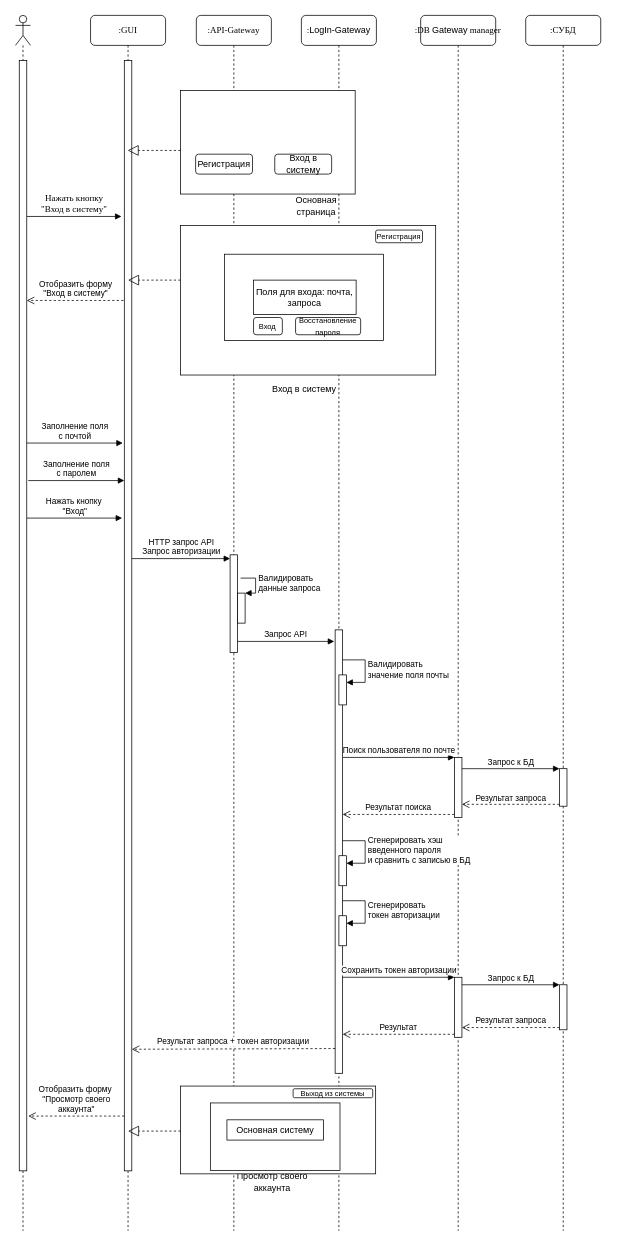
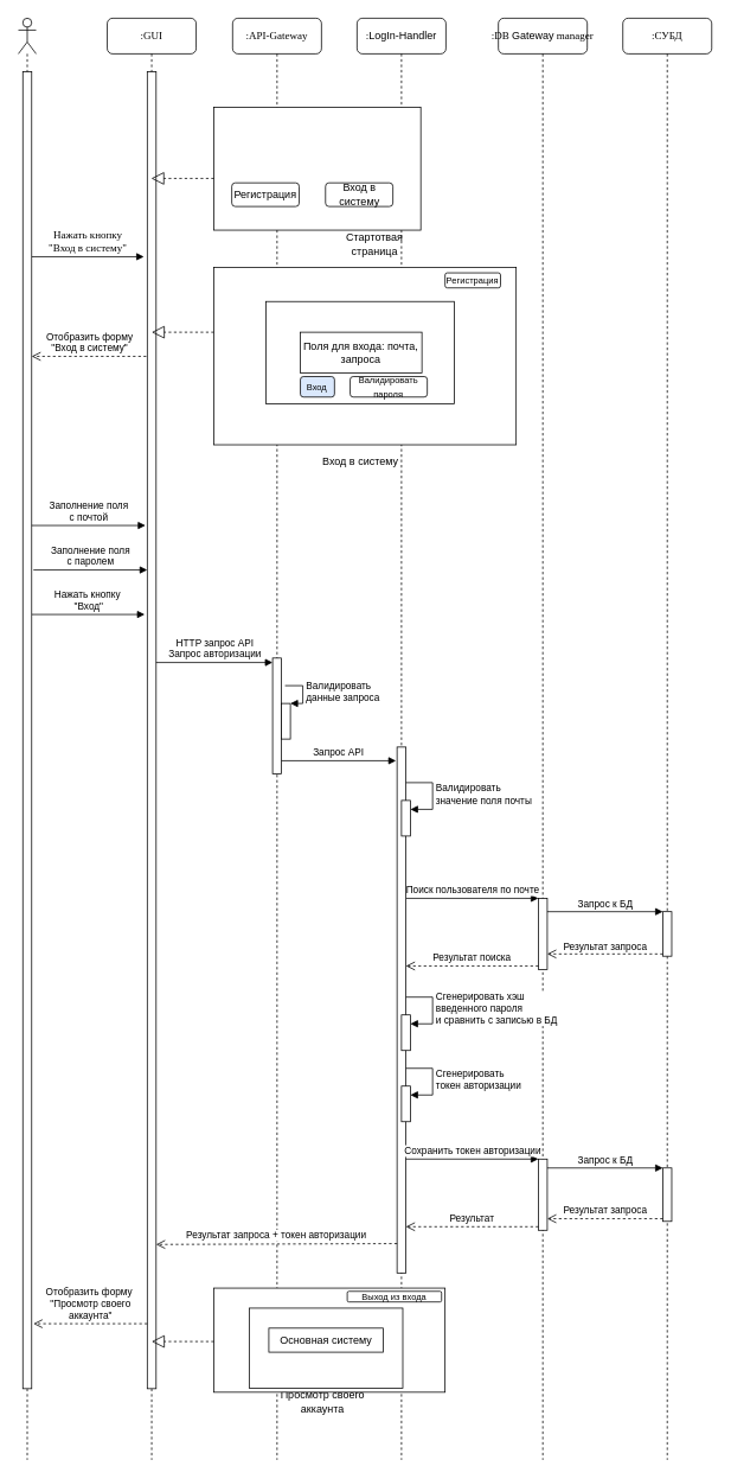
- <mxCell id="25" value=":&lt;span style=&quot;font-family: Helvetica;&quot;&gt;LogIn-Gateway&lt;/span&gt;" style="shape=umlLifeline;perimeter=lifelinePerimeter;whiteSpace=wrap;html=1;container=1;collapsible=0;recursiveResize=0;outlineConnect=0;rounded=1;shadow=0;comic=0;labelBackgroundColor=none;strokeWidth=1;fontFamily=Verdana;fontSize=12;align=center;" vertex="1" parent="1"><mxGeometry x="401" y="20" width="100" height="1620" as="geometry" /></mxCell>
+ <mxCell id="25" value=":&lt;span style=&quot;font-family: Helvetica;&quot;&gt;LogIn-Handler&lt;/span&gt;" style="shape=umlLifeline;perimeter=lifelinePerimeter;whiteSpace=wrap;html=1;container=1;collapsible=0;recursiveResize=0;outlineConnect=0;rounded=1;shadow=0;comic=0;labelBackgroundColor=none;strokeWidth=1;fontFamily=Verdana;fontSize=12;align=center;" vertex="1" parent="1"><mxGeometry x="401" y="20" width="100" height="1620" as="geometry" /></mxCell>
- <mxCell id="36" value="Основная страница" style="text;html=1;strokeColor=none;fillColor=none;align=center;verticalAlign=middle;whiteSpace=wrap;rounded=0;" vertex="1" parent="34"><mxGeometry x="136.004" y="145.828" width="90.373" height="15.938" as="geometry" /></mxCell>
+ <mxCell id="36" value="Стартотвая страница" style="text;html=1;strokeColor=none;fillColor=none;align=center;verticalAlign=middle;whiteSpace=wrap;rounded=0;" vertex="1" parent="34"><mxGeometry x="136.004" y="145.828" width="90.373" height="15.938" as="geometry" /></mxCell>
- <mxCell id="44" value="&lt;font style=&quot;font-size: 10px;&quot;&gt;Вход&lt;/font&gt;" style="rounded=1;whiteSpace=wrap;html=1;container=0;" vertex="1" parent="40"><mxGeometry x="97.246" y="122.667" width="38.387" height="23" as="geometry" /></mxCell>
+ <mxCell id="44" value="&lt;font style=&quot;font-size: 10px;&quot;&gt;Вход&lt;/font&gt;" style="rounded=1;whiteSpace=wrap;html=1;container=0;fillColor=#dae8fc;" vertex="1" parent="40"><mxGeometry x="97.246" y="122.667" width="38.387" height="23" as="geometry" /></mxCell>
- <mxCell id="45" value="&lt;font style=&quot;font-size: 10px;&quot;&gt;Восстановление пароля&lt;/font&gt;" style="rounded=1;whiteSpace=wrap;html=1;container=0;" vertex="1" parent="40"><mxGeometry x="153.24" y="122.67" width="86.76" height="23" as="geometry" /></mxCell>
+ <mxCell id="45" value="&lt;font style=&quot;font-size: 10px;&quot;&gt;Валидировать пароля&lt;/font&gt;" style="rounded=1;whiteSpace=wrap;html=1;container=0;" vertex="1" parent="40"><mxGeometry x="153.24" y="122.67" width="86.76" height="23" as="geometry" /></mxCell>
- <mxCell id="59" value="&lt;font style=&quot;font-size: 10px;&quot;&gt;Выход из системы&lt;/font&gt;" style="rounded=1;whiteSpace=wrap;html=1;" vertex="1" parent="56"><mxGeometry x="150" y="3.6" width="106.09" height="11.93" as="geometry" /></mxCell>
+ <mxCell id="59" value="&lt;font style=&quot;font-size: 10px;&quot;&gt;Выход из входа&lt;/font&gt;" style="rounded=1;whiteSpace=wrap;html=1;" vertex="1" parent="56"><mxGeometry x="150" y="3.6" width="106.09" height="11.93" as="geometry" /></mxCell>
